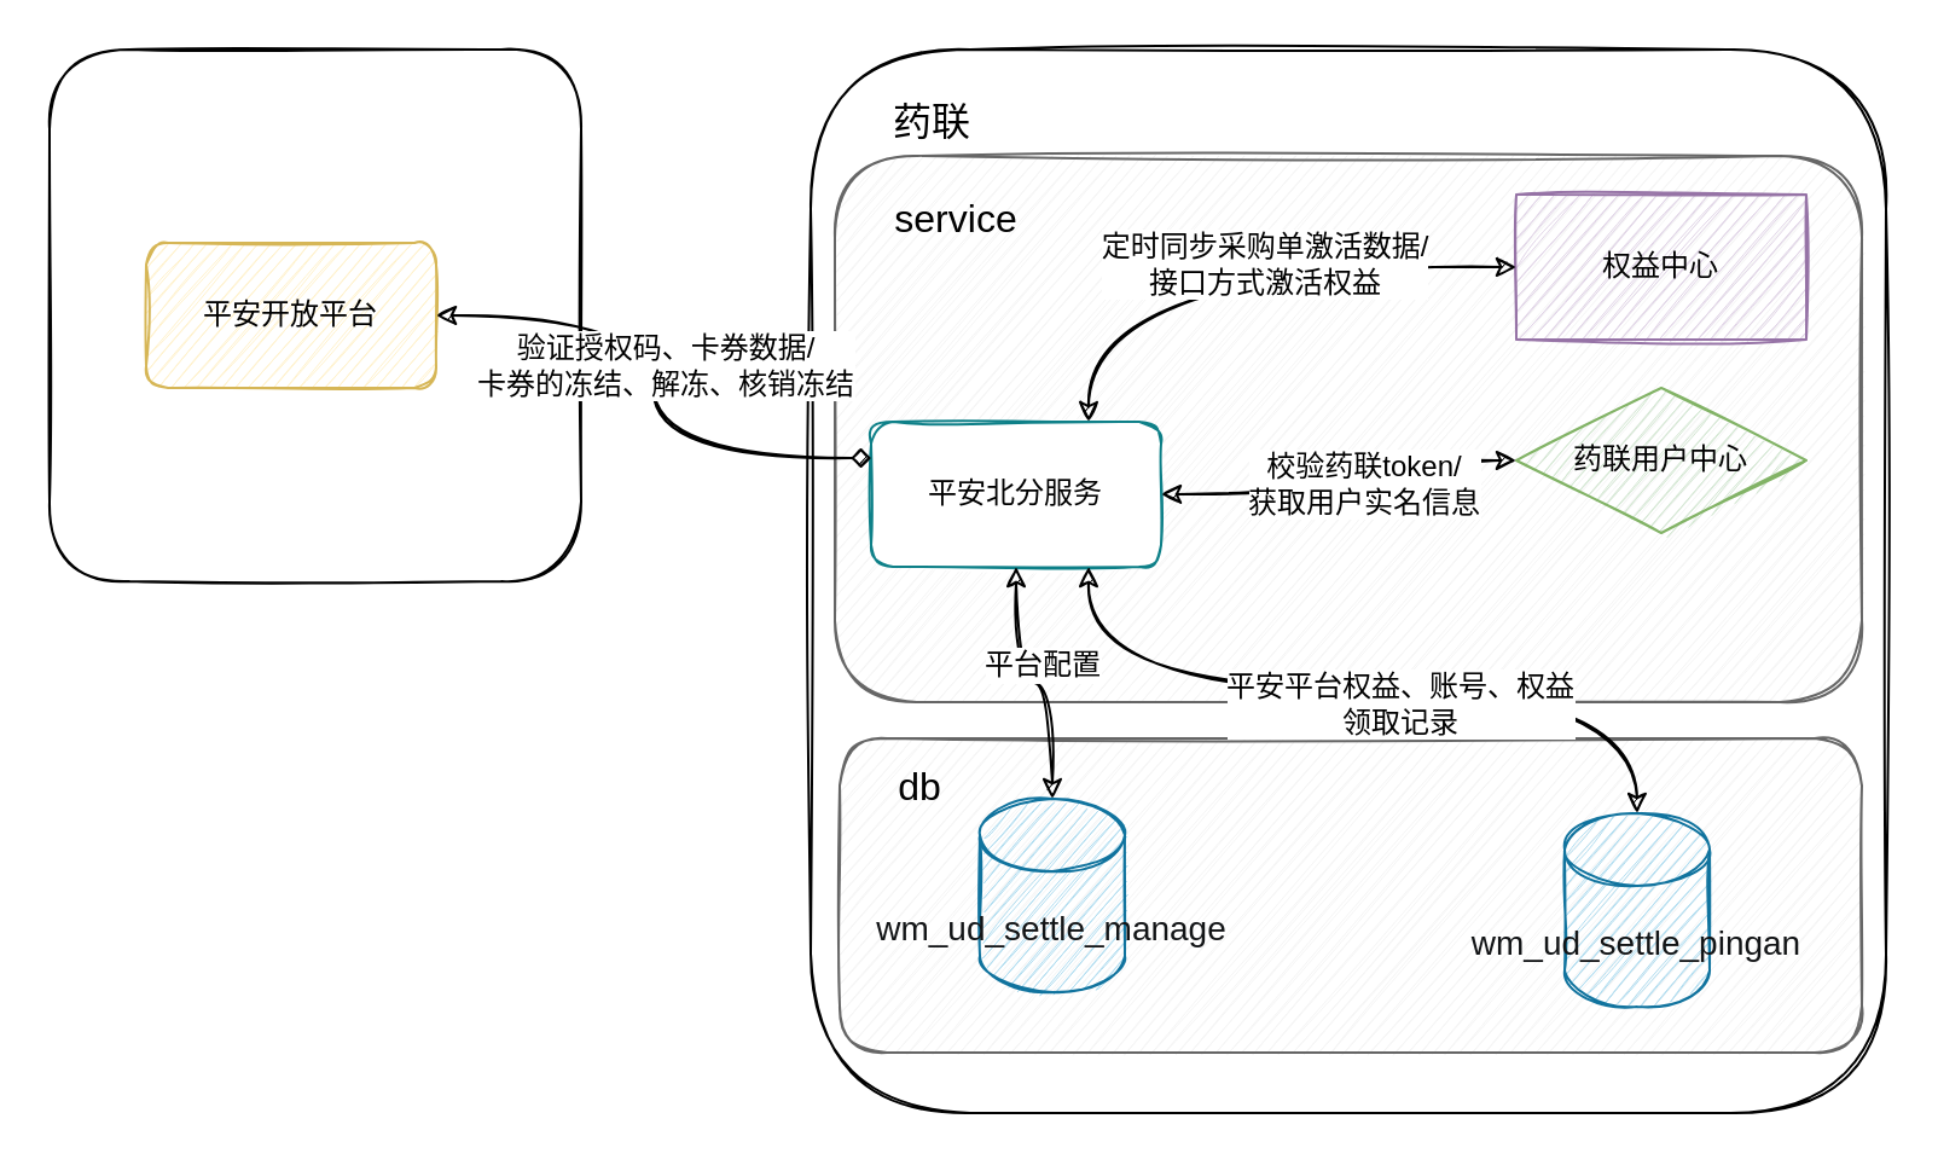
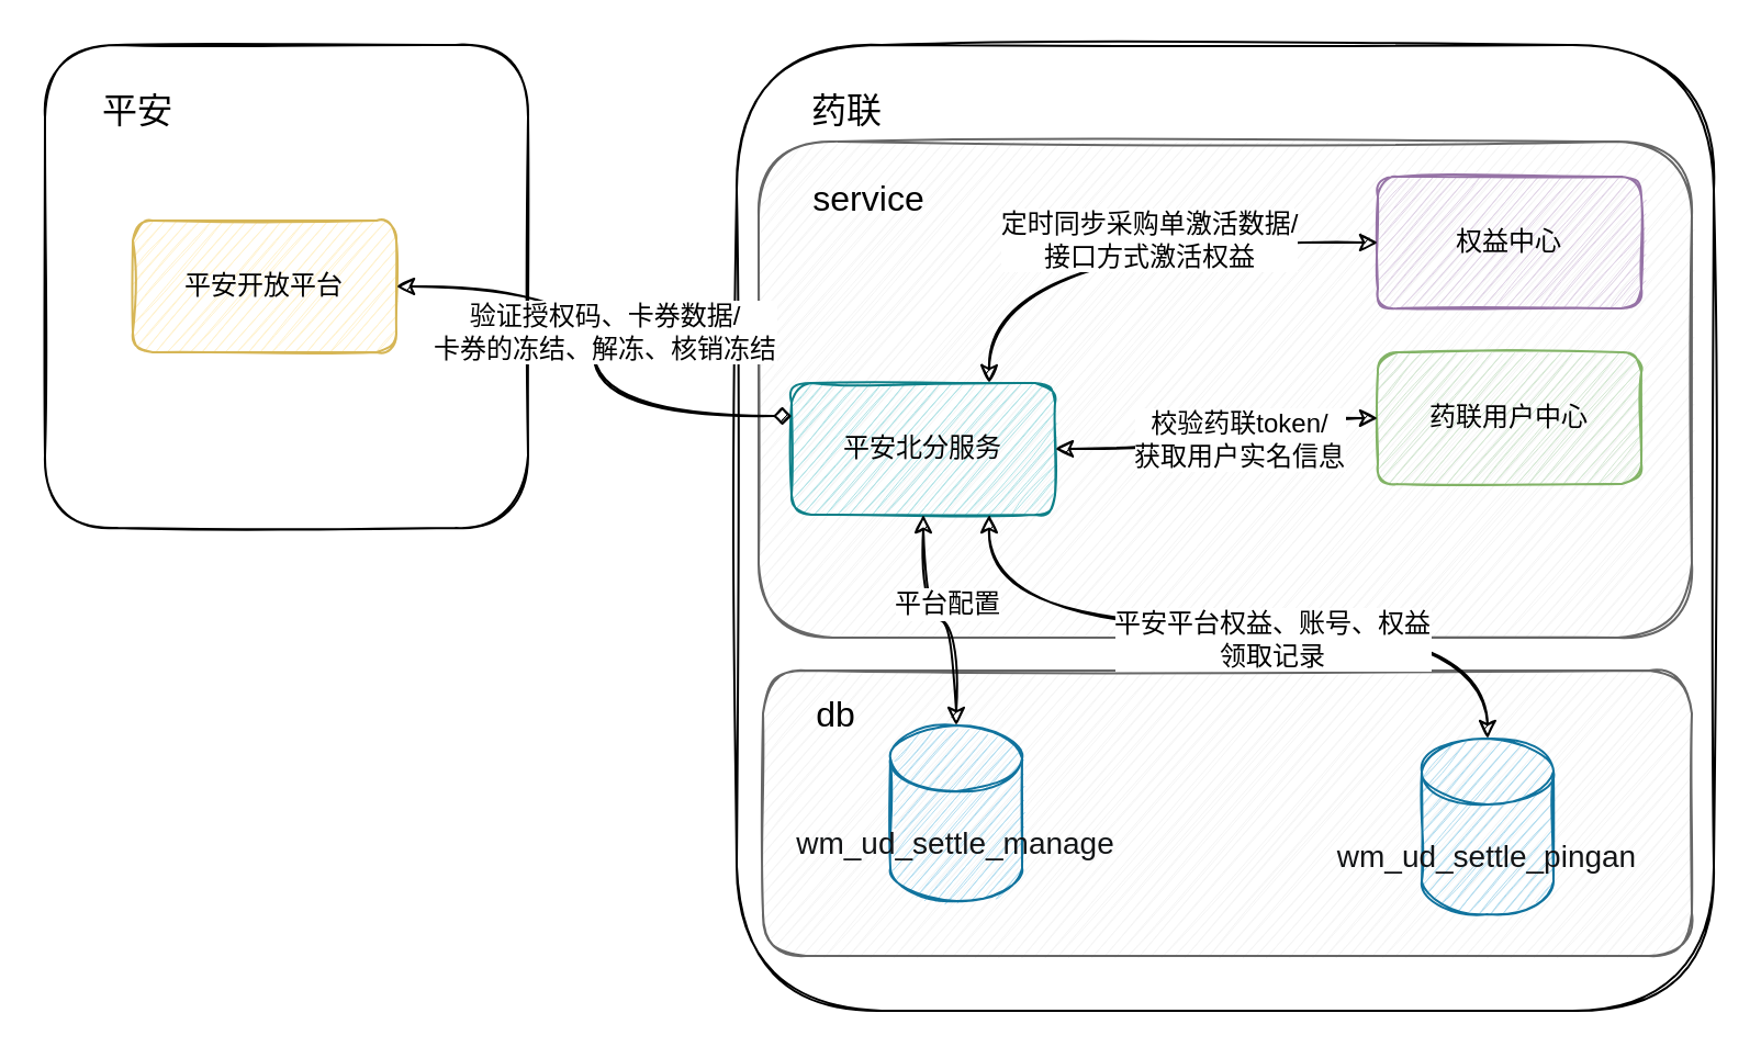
+ <mxCell id="13" value="&lt;font style=&quot;font-size: 16px&quot;&gt;平安&lt;/font&gt;" style="text;html=1;align=center;verticalAlign=middle;resizable=0;points=[];autosize=1;strokeColor=none;fillColor=none;sketch=1;" vertex="1" parent="1"><mxGeometry x="37" y="40" width="50" height="20" as="geometry" /></mxCell>
- <mxCell id="9" value="权益中心" style="whiteSpace=wrap;html=1;sketch=1;fillColor=#e1d5e7;strokeColor=#9673a6;rounded=0;" vertex="1" parent="1"><mxGeometry x="627" y="80" width="120" height="60" as="geometry" /></mxCell>
+ <mxCell id="9" value="权益中心" style="rounded=1;whiteSpace=wrap;html=1;sketch=1;fillColor=#e1d5e7;strokeColor=#9673a6;" vertex="1" parent="1"><mxGeometry x="627" y="80" width="120" height="60" as="geometry" /></mxCell>
- <mxCell id="7" value="药联用户中心" style="rhombus;whiteSpace=wrap;html=1;sketch=1;fillColor=#d5e8d4;strokeColor=#82b366;" vertex="1" parent="1"><mxGeometry x="627" y="160" width="120" height="60" as="geometry" /></mxCell>
+ <mxCell id="7" value="药联用户中心" style="rounded=1;whiteSpace=wrap;html=1;sketch=1;fillColor=#d5e8d4;strokeColor=#82b366;" vertex="1" parent="1"><mxGeometry x="627" y="160" width="120" height="60" as="geometry" /></mxCell>
- <mxCell id="6" value="平安北分服务" style="rounded=1;whiteSpace=wrap;html=1;sketch=1;fillColor=#ffffff;strokeColor=#0e8088;" vertex="1" parent="1"><mxGeometry x="360" y="174" width="120" height="60" as="geometry" /></mxCell>
+ <mxCell id="6" value="平安北分服务" style="rounded=1;whiteSpace=wrap;html=1;sketch=1;fillColor=#b0e3e6;strokeColor=#0e8088;" vertex="1" parent="1"><mxGeometry x="360" y="174" width="120" height="60" as="geometry" /></mxCell>
